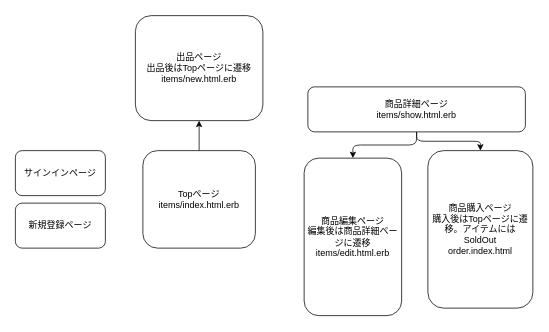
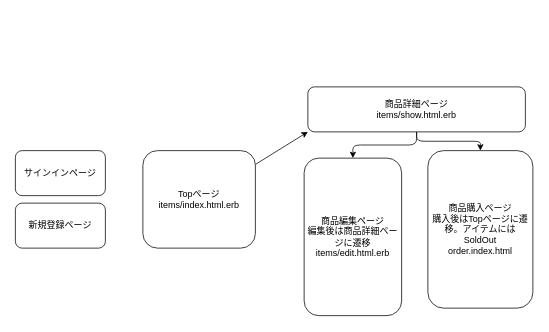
- <mxCell id="7" value="出品ページ&lt;br&gt;出品後はTopページに遷移&lt;br&gt;items/new.html.erb&lt;br&gt;" style="rounded=1;whiteSpace=wrap;html=1;" vertex="1" parent="1"><mxGeometry x="180" y="20" width="170" height="140" as="geometry" /></mxCell>
- <mxCell id="2" style="edgeStyle=none;html=1;entryX=0.5;entryY=1;entryDx=0;entryDy=0;" edge="1" parent="1" source="4" target="7"><mxGeometry relative="1" as="geometry" /></mxCell>
+ <mxCell id="3" value="" style="edgeStyle=none;html=1;entryX=0;entryY=1;entryDx=0;entryDy=0;" edge="1" parent="1" source="4" target="10"><mxGeometry relative="1" as="geometry" /></mxCell>
